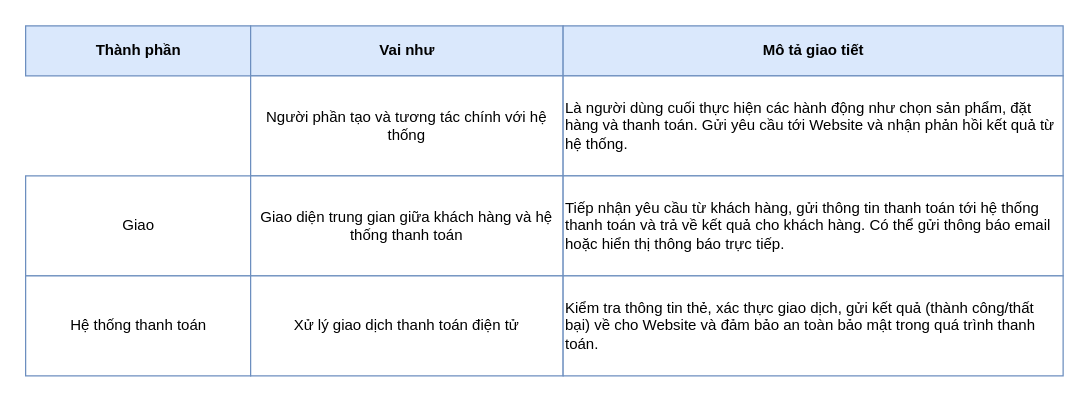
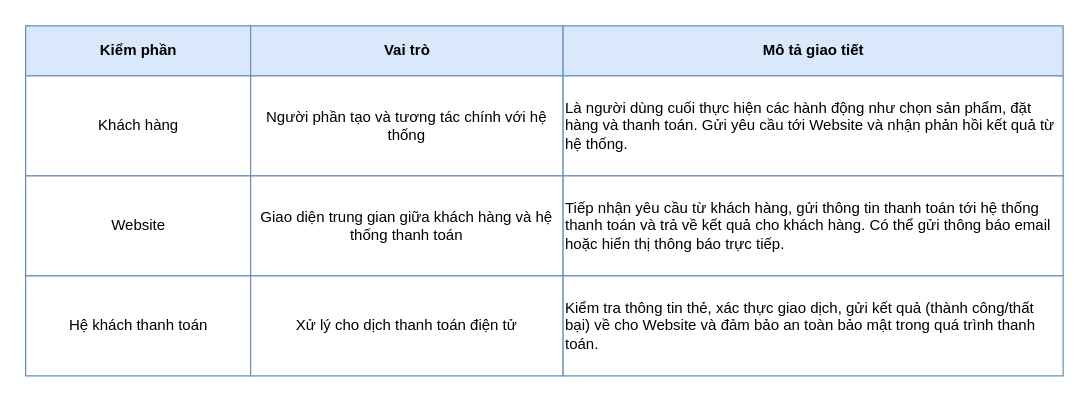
- <mxCell id="2" value="Thành phần" style="text;html=1;strokeColor=#6c8ebf;fillColor=#dae8fc;fontStyle=1;align=center;verticalAlign=middle;" vertex="1" parent="1"><mxGeometry x="20" y="20" width="180" height="40" as="geometry" /></mxCell>
+ <mxCell id="2" value="Kiểm phần" style="text;html=1;strokeColor=#6c8ebf;fillColor=#dae8fc;fontStyle=1;align=center;verticalAlign=middle;" vertex="1" parent="1"><mxGeometry x="20" y="20" width="180" height="40" as="geometry" /></mxCell>
- <mxCell id="3" value="Vai như" style="text;html=1;strokeColor=#6c8ebf;fillColor=#dae8fc;fontStyle=1;align=center;verticalAlign=middle;" vertex="1" parent="1"><mxGeometry x="200" y="20" width="250" height="40" as="geometry" /></mxCell>
+ <mxCell id="3" value="Vai trò" style="text;html=1;strokeColor=#6c8ebf;fillColor=#dae8fc;fontStyle=1;align=center;verticalAlign=middle;" vertex="1" parent="1"><mxGeometry x="200" y="20" width="250" height="40" as="geometry" /></mxCell>
+ <mxCell id="5" value="Khách hàng" style="text;html=1;strokeColor=#6c8ebf;fillColor=#ffffff;align=center;verticalAlign=middle;" vertex="1" parent="1"><mxGeometry x="20" y="60" width="180" height="80" as="geometry" /></mxCell>
- <mxCell id="8" value="Giao" style="text;html=1;strokeColor=#6c8ebf;fillColor=#ffffff;align=center;verticalAlign=middle;" vertex="1" parent="1"><mxGeometry x="20" y="140" width="180" height="80" as="geometry" /></mxCell>
+ <mxCell id="8" value="Website" style="text;html=1;strokeColor=#6c8ebf;fillColor=#ffffff;align=center;verticalAlign=middle;" vertex="1" parent="1"><mxGeometry x="20" y="140" width="180" height="80" as="geometry" /></mxCell>
- <mxCell id="11" value="Hệ thống thanh toán" style="text;html=1;strokeColor=#6c8ebf;fillColor=#ffffff;align=center;verticalAlign=middle;" vertex="1" parent="1"><mxGeometry x="20" y="220" width="180" height="80" as="geometry" /></mxCell>
+ <mxCell id="11" value="Hệ khách thanh toán" style="text;html=1;strokeColor=#6c8ebf;fillColor=#ffffff;align=center;verticalAlign=middle;" vertex="1" parent="1"><mxGeometry x="20" y="220" width="180" height="80" as="geometry" /></mxCell>
- <mxCell id="12" value="Xử lý giao dịch thanh toán điện tử" style="text;html=1;strokeColor=#6c8ebf;fillColor=#ffffff;whiteSpace=wrap;align=center;verticalAlign=middle;" vertex="1" parent="1"><mxGeometry x="200" y="220" width="250" height="80" as="geometry" /></mxCell>
+ <mxCell id="12" value="Xử lý cho dịch thanh toán điện tử" style="text;html=1;strokeColor=#6c8ebf;fillColor=#ffffff;whiteSpace=wrap;align=center;verticalAlign=middle;" vertex="1" parent="1"><mxGeometry x="200" y="220" width="250" height="80" as="geometry" /></mxCell>
